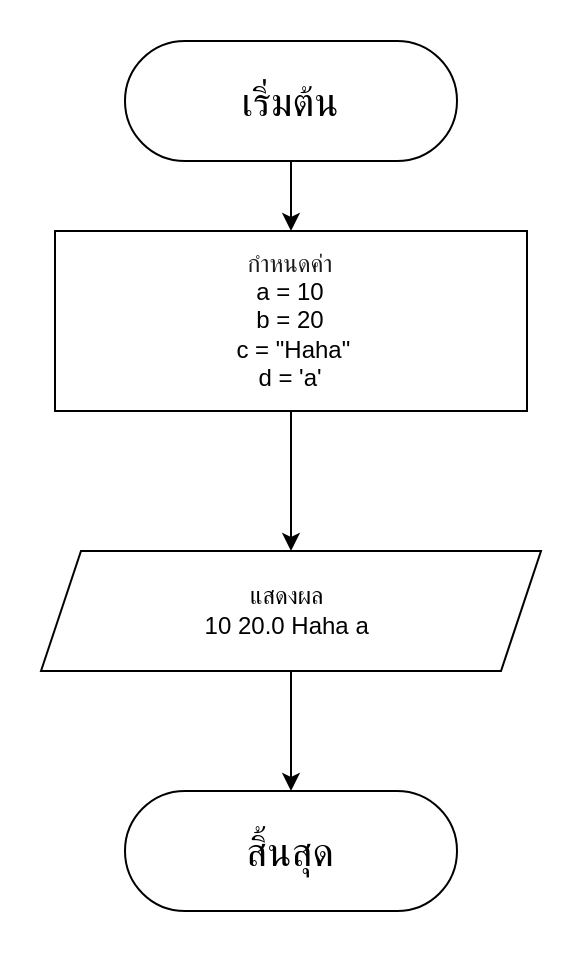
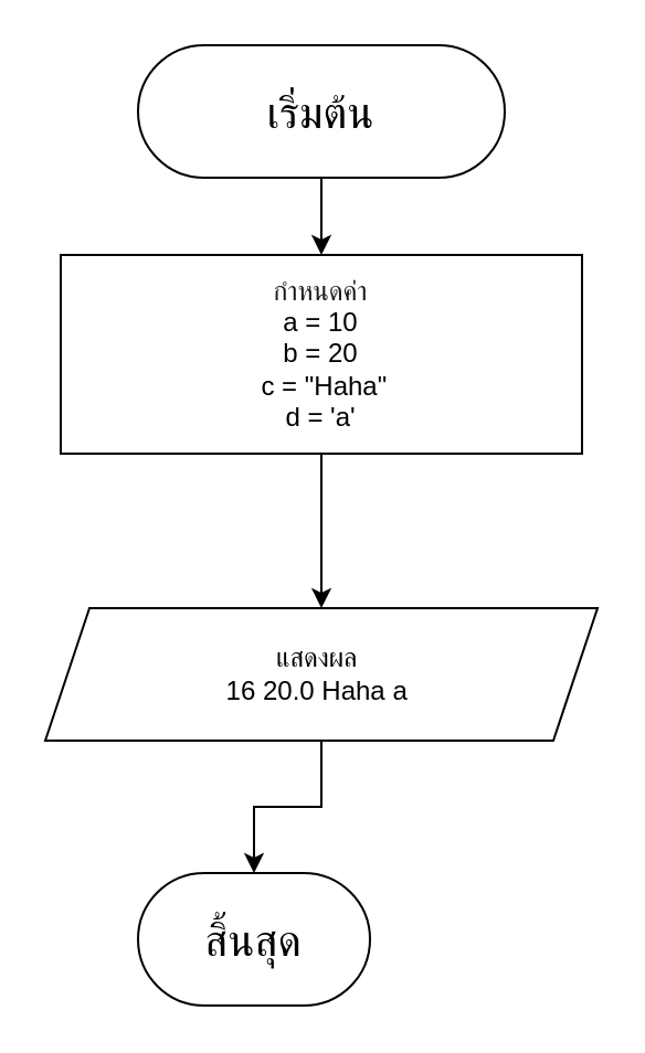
- <mxCell id="7" value="แสดงผล&amp;nbsp;&lt;div&gt;10 20.0 Haha a&amp;nbsp;&lt;/div&gt;" style="shape=parallelogram;perimeter=parallelogramPerimeter;whiteSpace=wrap;html=1;fixedSize=1;" parent="1" vertex="1"><mxGeometry x="20" y="275" width="250" height="60" as="geometry" /></mxCell>
+ <mxCell id="7" value="แสดงผล&amp;nbsp;&lt;div&gt;16 20.0 Haha a&amp;nbsp;&lt;/div&gt;" style="shape=parallelogram;perimeter=parallelogramPerimeter;whiteSpace=wrap;html=1;fixedSize=1;" parent="1" vertex="1"><mxGeometry x="20" y="275" width="250" height="60" as="geometry" /></mxCell>
- <mxCell id="8" value="&lt;font style=&quot;font-size: 20px;&quot;&gt;สิ้นสุด&lt;/font&gt;" style="rounded=1;whiteSpace=wrap;html=1;arcSize=50;" parent="1" vertex="1"><mxGeometry x="62" y="395" width="166" height="60" as="geometry" /></mxCell>
+ <mxCell id="8" value="&lt;font style=&quot;font-size: 20px;&quot;&gt;สิ้นสุด&lt;/font&gt;" style="rounded=1;whiteSpace=wrap;html=1;arcSize=50;" parent="1" vertex="1"><mxGeometry x="62" y="395" width="105" height="60" as="geometry" /></mxCell>
